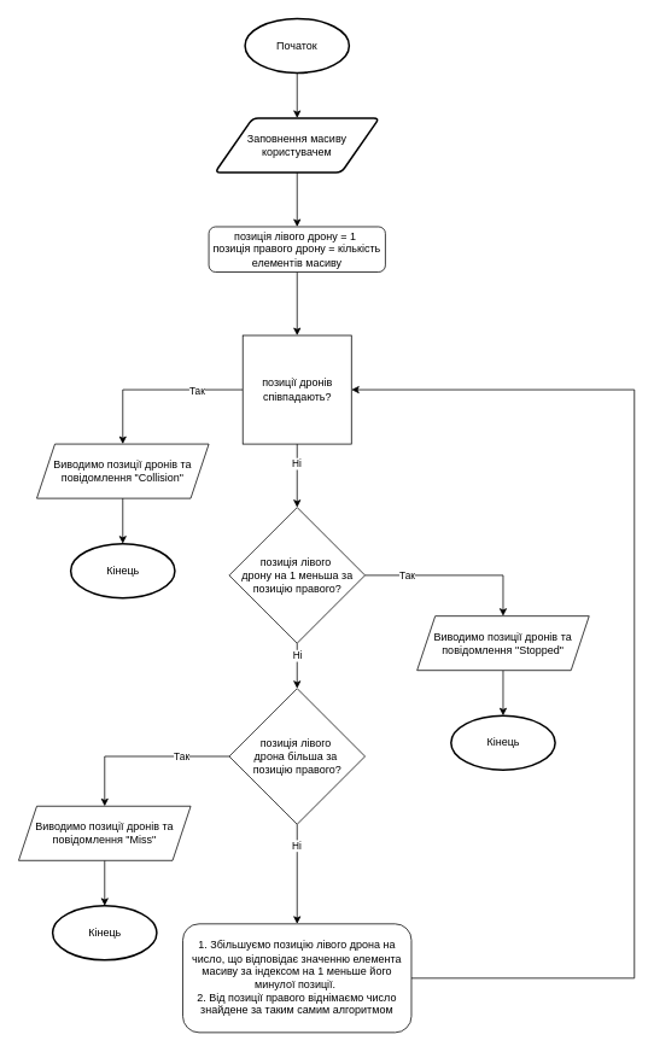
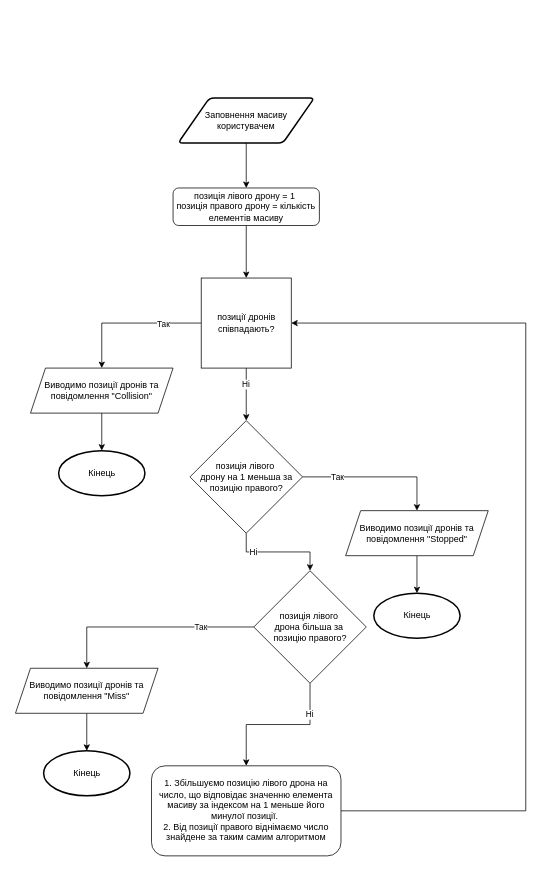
- <mxCell id="3" value="Початок" style="strokeWidth=2;html=1;shape=mxgraph.flowchart.start_1;whiteSpace=wrap;" parent="1" vertex="1"><mxGeometry x="270" y="20" width="115" height="60" as="geometry" /></mxCell>
- <mxCell id="2" value="" style="edgeStyle=orthogonalEdgeStyle;rounded=0;orthogonalLoop=1;jettySize=auto;html=1;" edge="1" parent="1" source="3" target="5"><mxGeometry relative="1" as="geometry" /></mxCell>
- <mxCell id="28" value="позиція лівого&amp;nbsp;&lt;div&gt;дрона більша за&amp;nbsp;&lt;/div&gt;&lt;div&gt;позицію&amp;nbsp;&lt;span style=&quot;background-color: initial;&quot;&gt;правого?&lt;/span&gt;&lt;/div&gt;" style="rhombus;whiteSpace=wrap;html=1;" vertex="1" parent="1"><mxGeometry x="252.5" y="760" width="150" height="150" as="geometry" /></mxCell>
+ <mxCell id="28" value="позиція лівого&amp;nbsp;&lt;div&gt;дрона більша за&amp;nbsp;&lt;/div&gt;&lt;div&gt;позицію&amp;nbsp;&lt;span style=&quot;background-color: initial;&quot;&gt;правого?&lt;/span&gt;&lt;/div&gt;" style="rhombus;whiteSpace=wrap;html=1;" vertex="1" parent="1"><mxGeometry x="337.5" y="760" width="150" height="150" as="geometry" /></mxCell>
